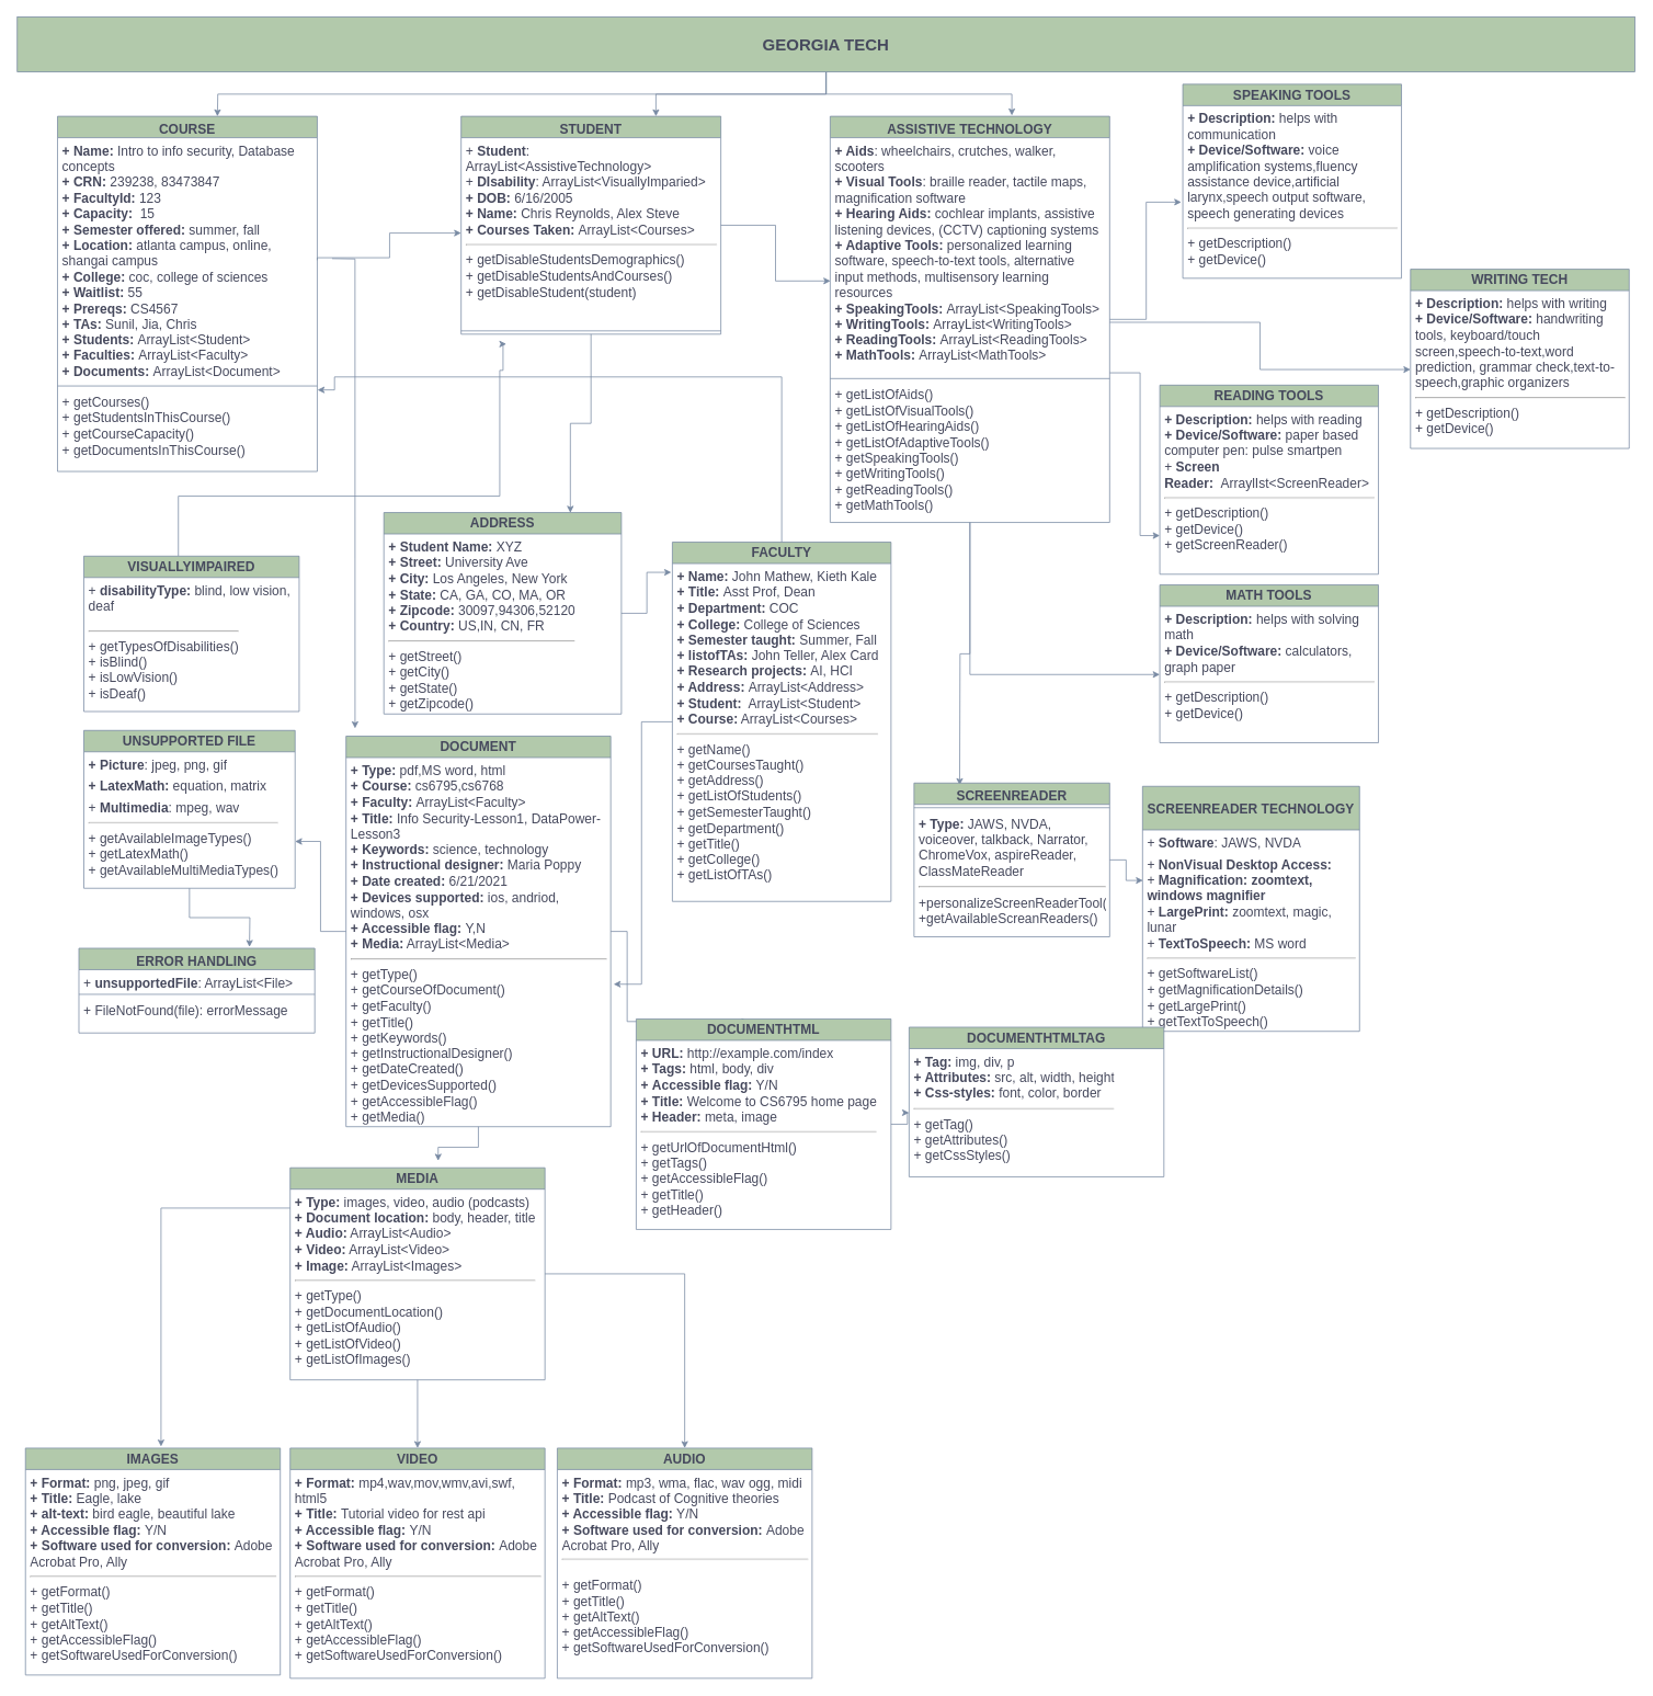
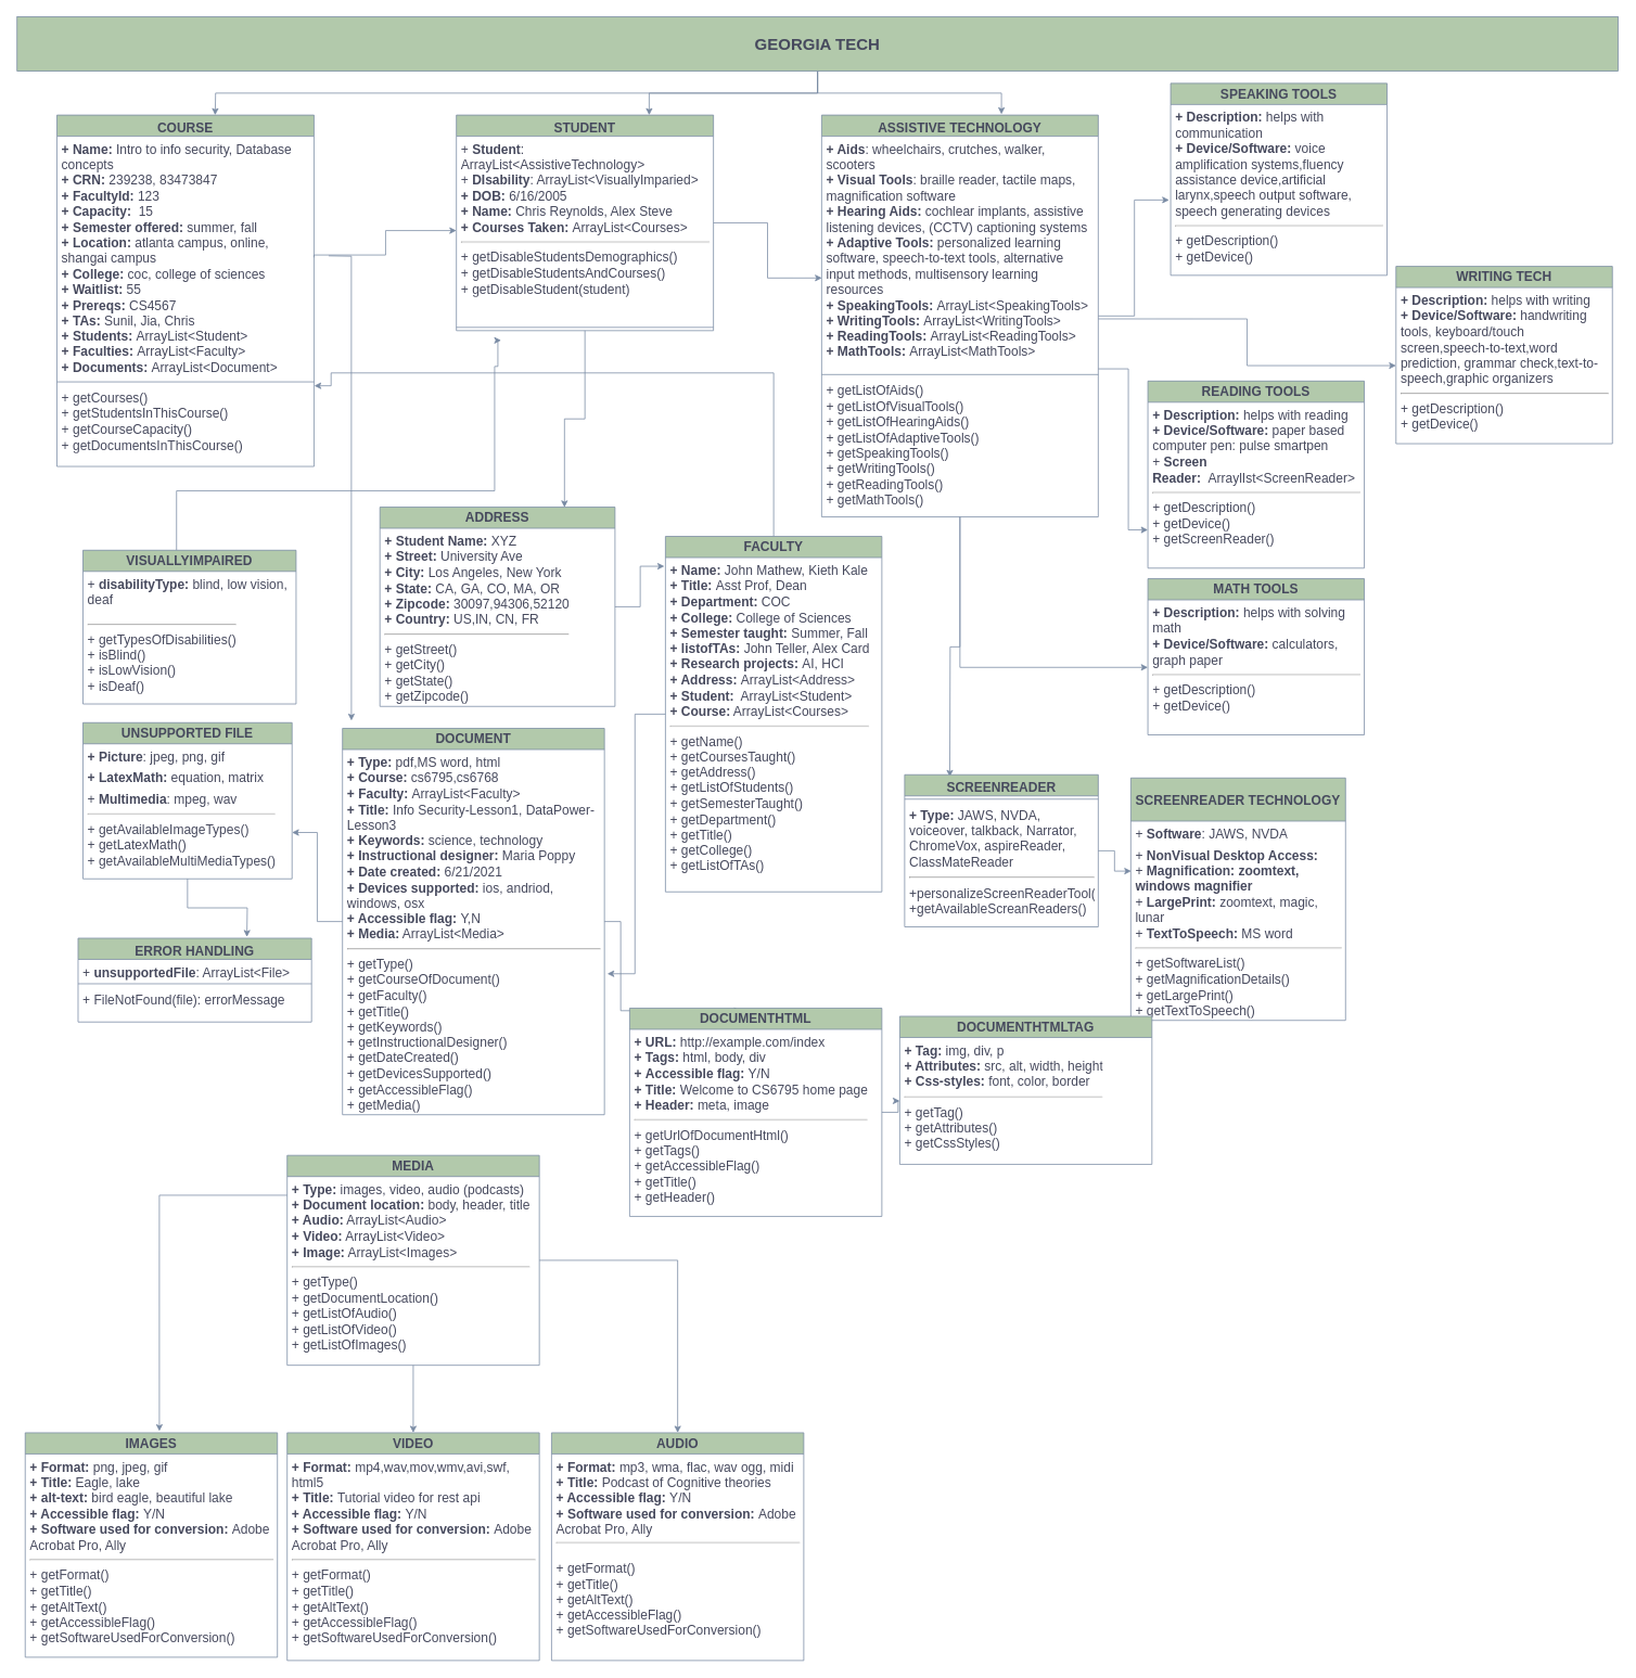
- <mxCell id="49" style="edgeStyle=orthogonalEdgeStyle;rounded=0;orthogonalLoop=1;jettySize=auto;html=1;entryX=0.581;entryY=-0.033;entryDx=0;entryDy=0;entryPerimeter=0;labelBackgroundColor=none;fontColor=default;strokeColor=#788AA3;" edge="1" parent="1" source="52" target="80"><mxGeometry relative="1" as="geometry" /></mxCell>
